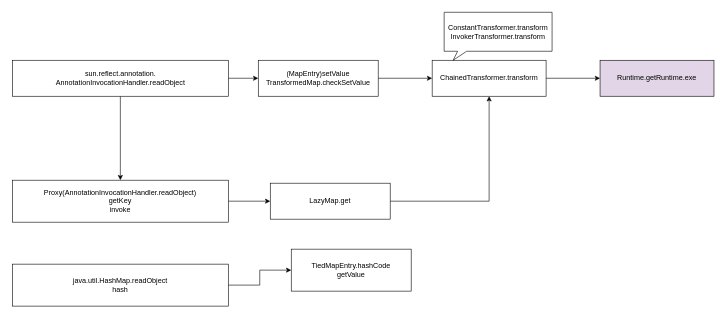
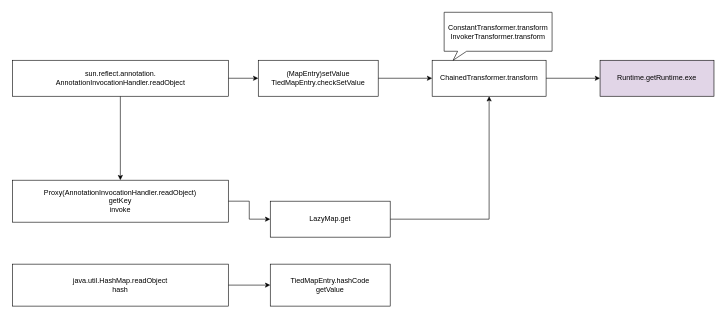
- <mxCell id="6" value="(MapEntry&lt;span style=&quot;background-color: initial;&quot;&gt;)setValue&lt;/span&gt;&lt;br&gt;TransformedMap.checkSetValue" style="rounded=0;whiteSpace=wrap;html=1;" vertex="1" parent="1"><mxGeometry x="430" y="100" width="200" height="60" as="geometry" /></mxCell>
+ <mxCell id="6" value="(MapEntry&lt;span style=&quot;background-color: initial;&quot;&gt;)setValue&lt;/span&gt;&lt;br&gt;TiedMapEntry.checkSetValue" style="rounded=0;whiteSpace=wrap;html=1;" vertex="1" parent="1"><mxGeometry x="430" y="100" width="200" height="60" as="geometry" /></mxCell>
- <mxCell id="12" value="LazyMap.get" style="rounded=0;whiteSpace=wrap;html=1;" vertex="1" parent="1"><mxGeometry x="450" y="305" width="200" height="60" as="geometry" /></mxCell>
+ <mxCell id="12" value="LazyMap.get" style="rounded=0;whiteSpace=wrap;html=1;" vertex="1" parent="1"><mxGeometry x="450" y="335" width="200" height="60" as="geometry" /></mxCell>
- <mxCell id="15" value="TiedMapEntry.hashCode&lt;br&gt;getValue" style="rounded=0;whiteSpace=wrap;html=1;" vertex="1" parent="1"><mxGeometry x="485" y="415" width="200" height="70" as="geometry" /></mxCell>
+ <mxCell id="15" value="TiedMapEntry.hashCode&lt;br&gt;getValue" style="rounded=0;whiteSpace=wrap;html=1;" vertex="1" parent="1"><mxGeometry x="450" y="440" width="200" height="70" as="geometry" /></mxCell>
